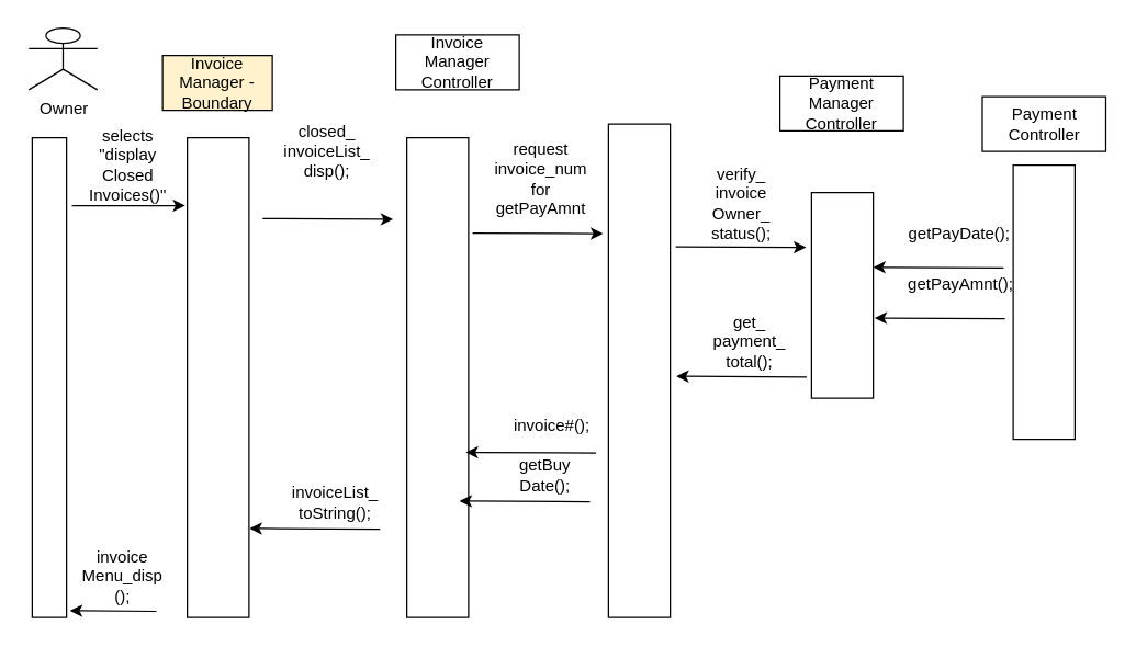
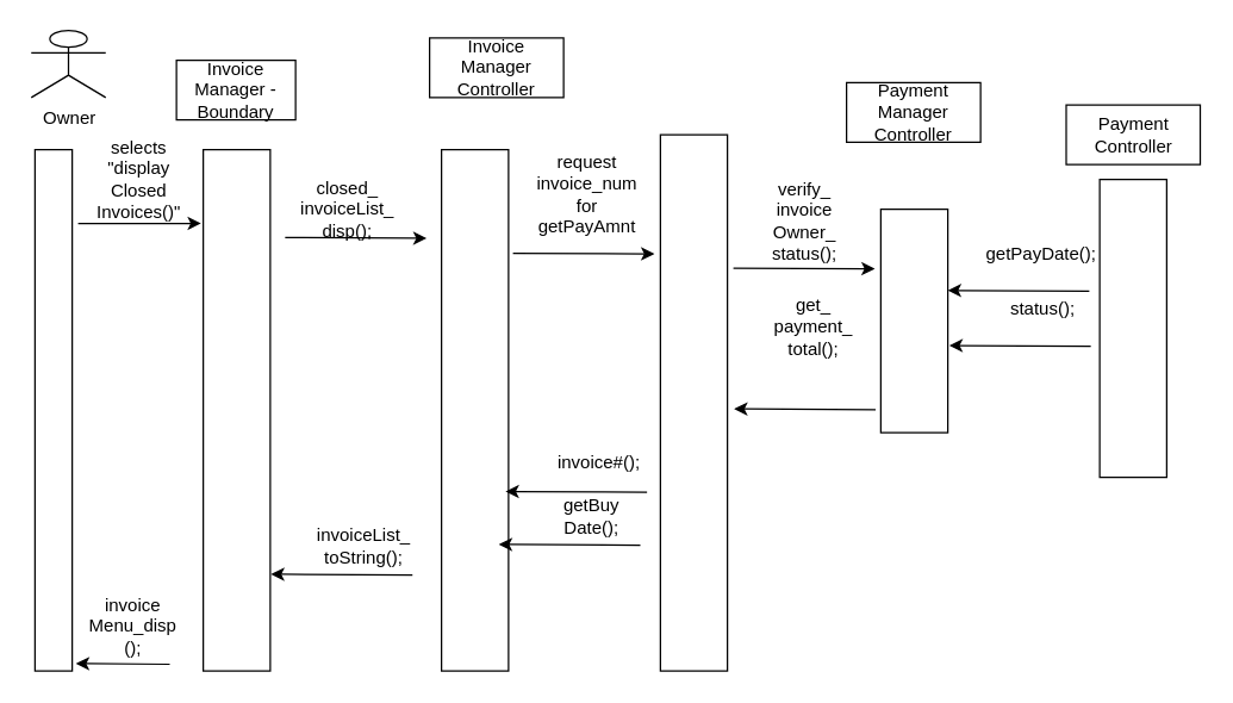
- <mxCell id="3" value="Invoice Manager - Boundary" style="rounded=0;whiteSpace=wrap;html=1;fillColor=#fff2cc;" parent="1" vertex="1"><mxGeometry x="118" y="40" width="80" height="40" as="geometry" /></mxCell>
+ <mxCell id="3" value="Invoice Manager - Boundary" style="rounded=0;whiteSpace=wrap;html=1;" parent="1" vertex="1"><mxGeometry x="118" y="40" width="80" height="40" as="geometry" /></mxCell>
- <mxCell id="13" value="closed_&lt;br&gt;invoiceList_&lt;br&gt;disp();" style="text;html=1;strokeColor=none;fillColor=none;align=center;verticalAlign=middle;whiteSpace=wrap;rounded=0;" parent="1" vertex="1"><mxGeometry x="209" y="80" width="58" height="60" as="geometry" /></mxCell>
+ <mxCell id="13" value="closed_&lt;br&gt;invoiceList_&lt;br&gt;disp();" style="text;html=1;strokeColor=none;fillColor=none;align=center;verticalAlign=middle;whiteSpace=wrap;rounded=0;" parent="1" vertex="1"><mxGeometry x="204" y="110" width="58" height="60" as="geometry" /></mxCell>
- <mxCell id="27" value="getPayAmnt();" style="text;html=1;strokeColor=none;fillColor=none;align=center;verticalAlign=middle;whiteSpace=wrap;rounded=0;" parent="1" vertex="1"><mxGeometry x="664.5" y="197" width="70" height="20" as="geometry" /></mxCell>
+ <mxCell id="27" value="status();" style="text;html=1;strokeColor=none;fillColor=none;align=center;verticalAlign=middle;whiteSpace=wrap;rounded=0;" parent="1" vertex="1"><mxGeometry x="664.5" y="197" width="70" height="20" as="geometry" /></mxCell>
- <mxCell id="35" value="get_&lt;br&gt;payment_&lt;br&gt;total();" style="text;html=1;strokeColor=none;fillColor=none;align=center;verticalAlign=middle;whiteSpace=wrap;rounded=0;" vertex="1" parent="1"><mxGeometry x="511" y="239" width="70" height="20" as="geometry" /></mxCell>
+ <mxCell id="35" value="get_&lt;br&gt;payment_&lt;br&gt;total();" style="text;html=1;strokeColor=none;fillColor=none;align=center;verticalAlign=middle;whiteSpace=wrap;rounded=0;" vertex="1" parent="1"><mxGeometry x="511" y="209" width="70" height="20" as="geometry" /></mxCell>
